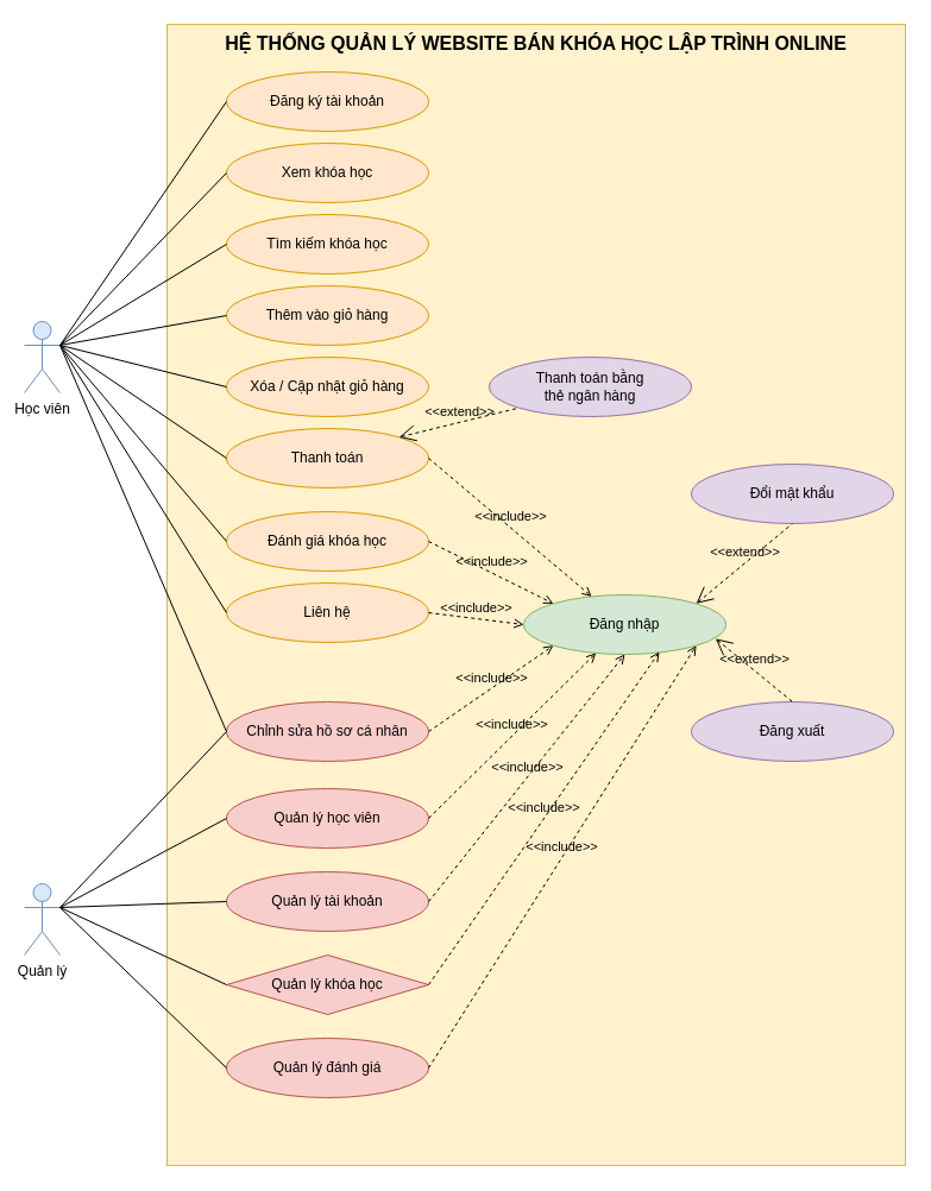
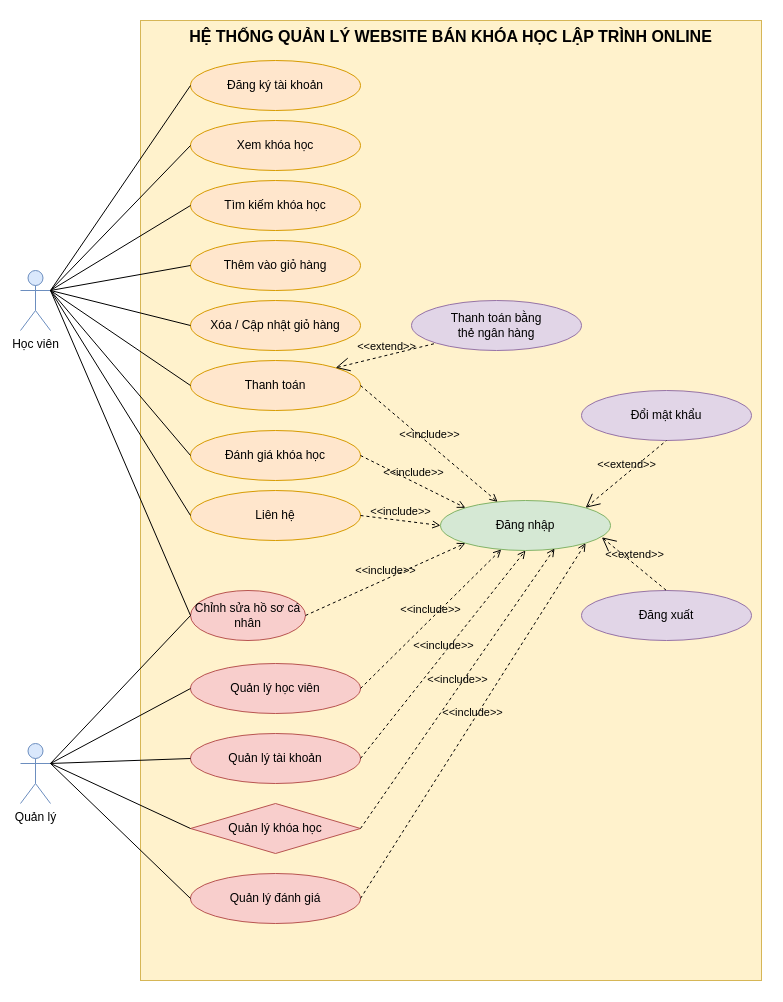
- <mxCell id="8" value="Chỉnh sửa hồ sơ cá nhân" style="ellipse;whiteSpace=wrap;html=1;fillColor=#f8cecc;strokeColor=#b85450;" parent="1" vertex="1"><mxGeometry x="190" y="590" width="170" height="50" as="geometry" /></mxCell>
+ <mxCell id="8" value="Chỉnh sửa hồ sơ cá nhân" style="ellipse;whiteSpace=wrap;html=1;fillColor=#f8cecc;strokeColor=#b85450;" parent="1" vertex="1"><mxGeometry x="190" y="590" width="115" height="50" as="geometry" /></mxCell>
